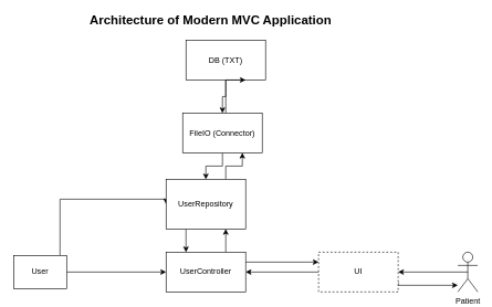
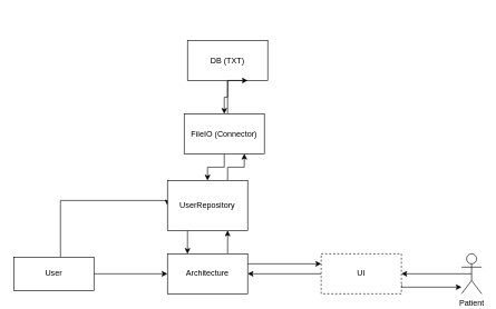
- <mxCell id="19" value="&lt;font style=&quot;font-size: 19px&quot;&gt;&lt;b&gt;Architecture of&amp;nbsp;&lt;/b&gt;&lt;b&gt;Modern MVC Application&amp;nbsp;&lt;/b&gt;&lt;/font&gt;" style="text;html=1;strokeColor=none;fillColor=none;align=center;verticalAlign=middle;whiteSpace=wrap;rounded=0;" vertex="1" parent="1"><mxGeometry x="110" y="20" width="420" height="20" as="geometry" /></mxCell>
- <mxCell id="9" value="User" style="rounded=0;whiteSpace=wrap;html=1;" vertex="1" parent="1"><mxGeometry x="20" y="385" width="80" height="50" as="geometry" /></mxCell>
+ <mxCell id="9" value="User" style="rounded=0;whiteSpace=wrap;html=1;" vertex="1" parent="1"><mxGeometry x="20" y="385" width="120" height="50" as="geometry" /></mxCell>
- <mxCell id="18" value="UserController" style="rounded=0;whiteSpace=wrap;html=1;" vertex="1" parent="1"><mxGeometry x="250" y="380" width="120" height="60" as="geometry" /></mxCell>
+ <mxCell id="18" value="Architecture" style="rounded=0;whiteSpace=wrap;html=1;" vertex="1" parent="1"><mxGeometry x="250" y="380" width="120" height="60" as="geometry" /></mxCell>
